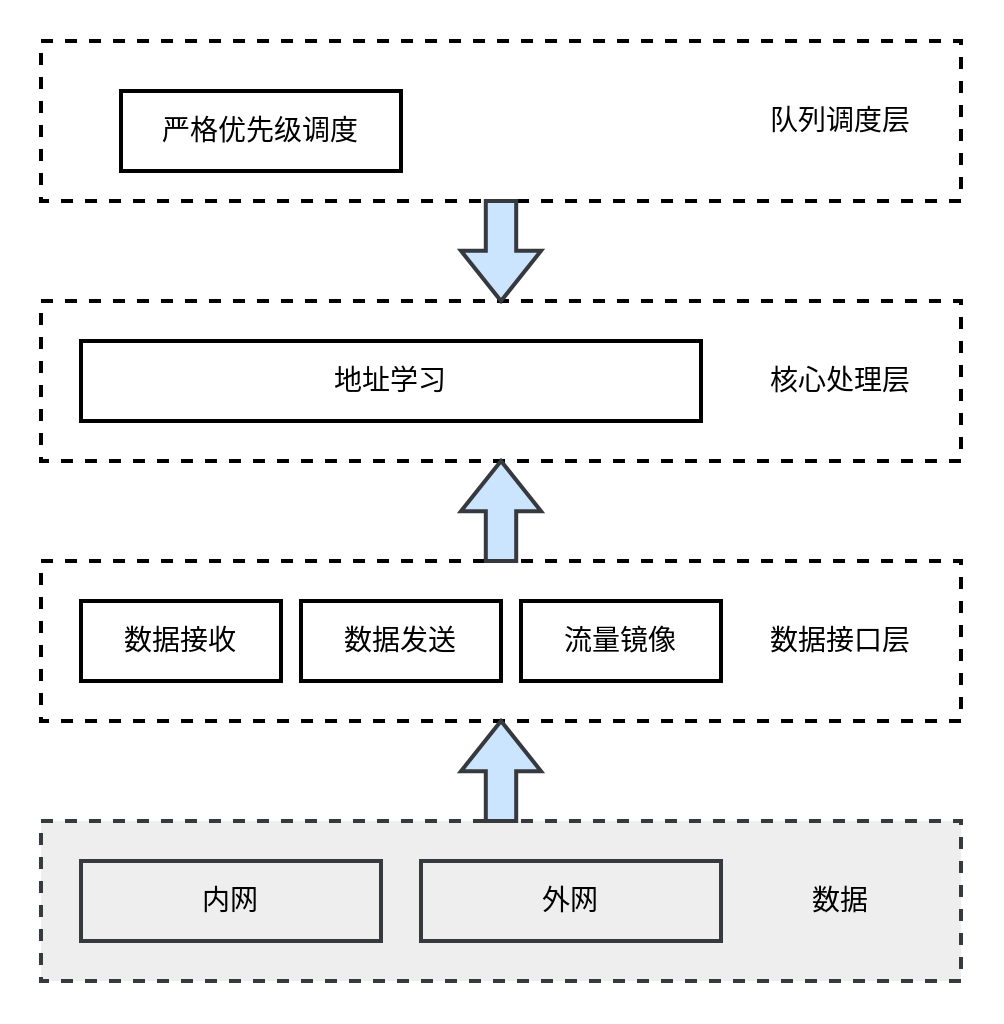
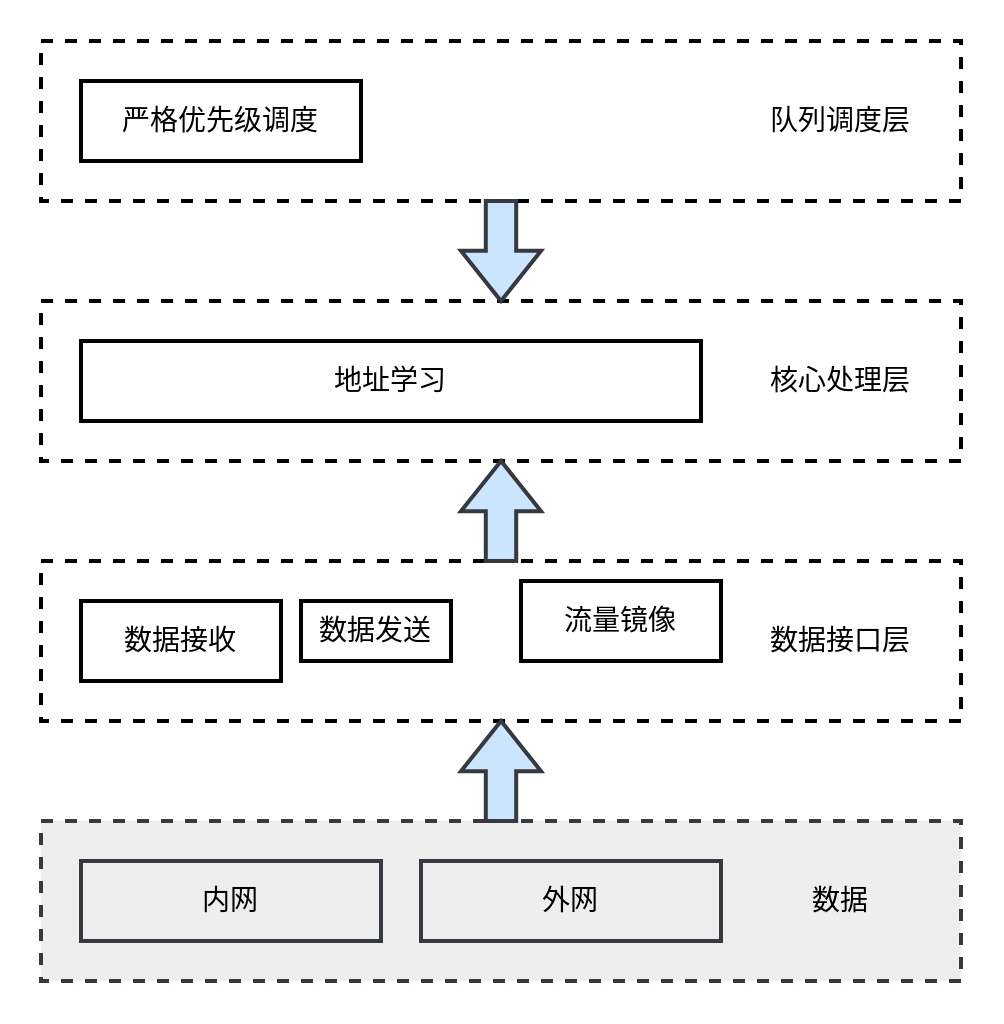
- <mxCell id="4" value="严格优先级调度" style="rounded=0;whiteSpace=wrap;html=1;strokeWidth=2;fontSize=14;" vertex="1" parent="1"><mxGeometry x="60" y="45" width="140" height="40" as="geometry" /></mxCell>
+ <mxCell id="4" value="严格优先级调度" style="rounded=0;whiteSpace=wrap;html=1;strokeWidth=2;fontSize=14;" vertex="1" parent="1"><mxGeometry x="40" y="40" width="140" height="40" as="geometry" /></mxCell>
- <mxCell id="10" value="数据发送" style="rounded=0;whiteSpace=wrap;html=1;strokeWidth=2;fontSize=14;" vertex="1" parent="1"><mxGeometry x="150" y="300" width="100" height="40" as="geometry" /></mxCell>
+ <mxCell id="10" value="数据发送" style="rounded=0;whiteSpace=wrap;html=1;strokeWidth=2;fontSize=14;" vertex="1" parent="1"><mxGeometry x="150" y="300" width="75" height="30" as="geometry" /></mxCell>
- <mxCell id="11" value="流量镜像" style="rounded=0;whiteSpace=wrap;html=1;strokeWidth=2;fontSize=14;" vertex="1" parent="1"><mxGeometry x="260" y="300" width="100" height="40" as="geometry" /></mxCell>
+ <mxCell id="11" value="流量镜像" style="rounded=0;whiteSpace=wrap;html=1;strokeWidth=2;fontSize=14;" vertex="1" parent="1"><mxGeometry x="260" y="290" width="100" height="40" as="geometry" /></mxCell>
